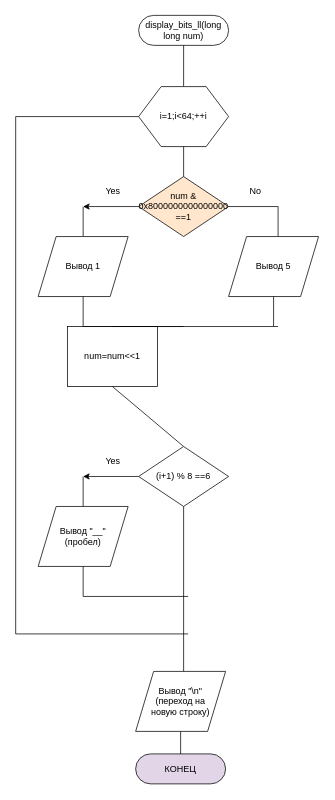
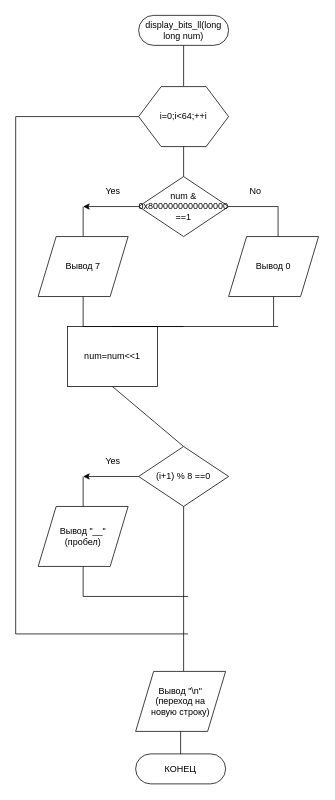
- <mxCell id="4" value="i=1;i&amp;lt;64;++i" style="shape=hexagon;perimeter=hexagonPerimeter2;whiteSpace=wrap;html=1;" vertex="1" parent="1"><mxGeometry x="184" y="115" width="120" height="80" as="geometry" /></mxCell>
+ <mxCell id="4" value="i=0;i&amp;lt;64;++i" style="shape=hexagon;perimeter=hexagonPerimeter2;whiteSpace=wrap;html=1;" vertex="1" parent="1"><mxGeometry x="184" y="115" width="120" height="80" as="geometry" /></mxCell>
- <mxCell id="5" value="&lt;div&gt;num &amp;amp; 0x8000000000000000&lt;/div&gt;&lt;div&gt;==1&lt;/div&gt;" style="rhombus;whiteSpace=wrap;html=1;fillColor=#ffe6cc;" vertex="1" parent="1"><mxGeometry x="184" y="235" width="120" height="80" as="geometry" /></mxCell>
+ <mxCell id="5" value="&lt;div&gt;num &amp;amp; 0x8000000000000000&lt;/div&gt;&lt;div&gt;==1&lt;/div&gt;" style="rhombus;whiteSpace=wrap;html=1;" vertex="1" parent="1"><mxGeometry x="184" y="235" width="120" height="80" as="geometry" /></mxCell>
- <mxCell id="10" value="Вывод 1" style="shape=parallelogram;perimeter=parallelogramPerimeter;whiteSpace=wrap;html=1;" vertex="1" parent="1"><mxGeometry x="50" y="315" width="120" height="80" as="geometry" /></mxCell>
+ <mxCell id="10" value="Вывод 7" style="shape=parallelogram;perimeter=parallelogramPerimeter;whiteSpace=wrap;html=1;" vertex="1" parent="1"><mxGeometry x="50" y="315" width="120" height="80" as="geometry" /></mxCell>
- <mxCell id="13" value="Вывод 5" style="shape=parallelogram;perimeter=parallelogramPerimeter;whiteSpace=wrap;html=1;" vertex="1" parent="1"><mxGeometry x="304" y="315" width="120" height="80" as="geometry" /></mxCell>
+ <mxCell id="13" value="Вывод 0" style="shape=parallelogram;perimeter=parallelogramPerimeter;whiteSpace=wrap;html=1;" vertex="1" parent="1"><mxGeometry x="304" y="315" width="120" height="80" as="geometry" /></mxCell>
- <mxCell id="19" value="(i+1) % 8 ==6" style="rhombus;whiteSpace=wrap;html=1;" vertex="1" parent="1"><mxGeometry x="184" y="595" width="120" height="80" as="geometry" /></mxCell>
+ <mxCell id="19" value="(i+1) % 8 ==0" style="rhombus;whiteSpace=wrap;html=1;" vertex="1" parent="1"><mxGeometry x="184" y="595" width="120" height="80" as="geometry" /></mxCell>
- <mxCell id="34" value="КОНЕЦ" style="rounded=1;whiteSpace=wrap;html=1;arcSize=50;fillColor=#e1d5e7;" vertex="1" parent="1"><mxGeometry x="180" y="1005" width="120" height="40" as="geometry" /></mxCell>
+ <mxCell id="34" value="КОНЕЦ" style="rounded=1;whiteSpace=wrap;html=1;arcSize=50;" vertex="1" parent="1"><mxGeometry x="180" y="1005" width="120" height="40" as="geometry" /></mxCell>
